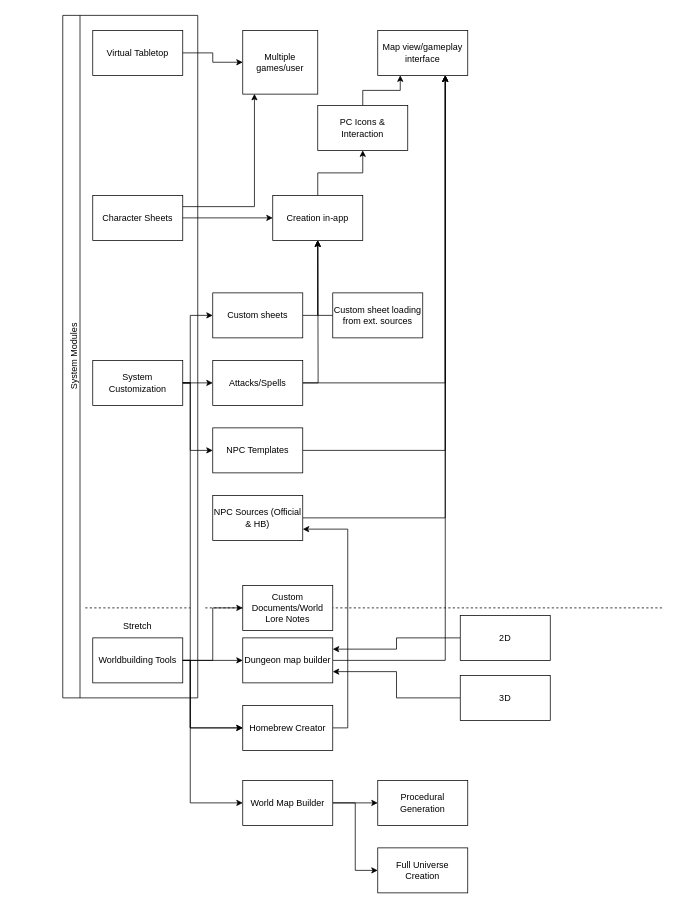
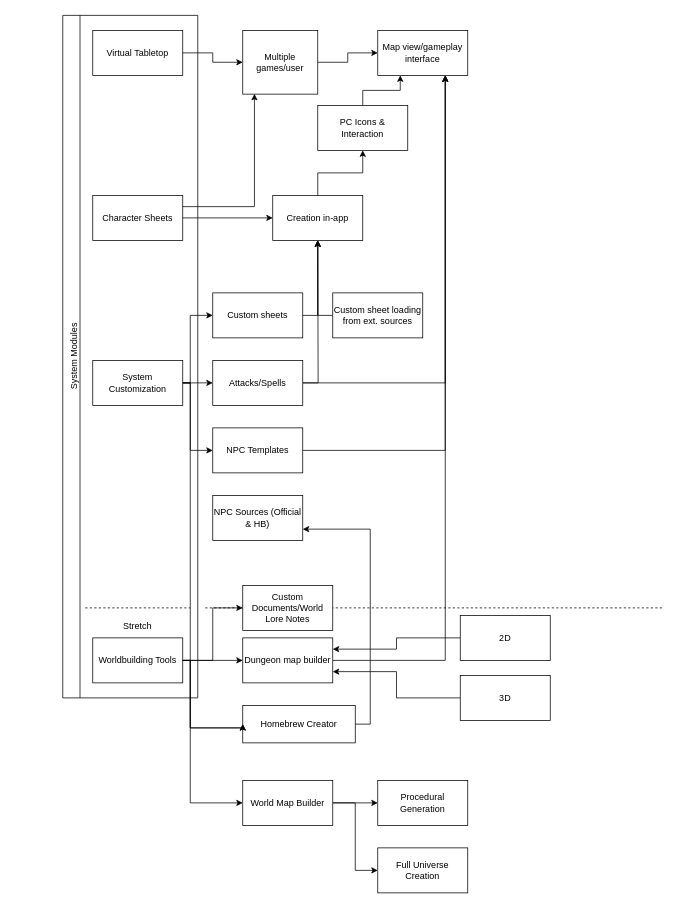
+ <mxCell id="11" style="edgeStyle=orthogonalEdgeStyle;rounded=0;orthogonalLoop=1;jettySize=auto;html=1;exitX=1;exitY=0.5;exitDx=0;exitDy=0;entryX=0;entryY=0.5;entryDx=0;entryDy=0;" edge="1" parent="1" source="12" target="15"><mxGeometry relative="1" as="geometry" /></mxCell>
- <mxCell id="31" style="edgeStyle=orthogonalEdgeStyle;rounded=0;orthogonalLoop=1;jettySize=auto;html=1;exitX=1;exitY=0.5;exitDx=0;exitDy=0;entryX=0.75;entryY=1;entryDx=0;entryDy=0;" edge="1" parent="1" source="32" target="15"><mxGeometry relative="1" as="geometry" /></mxCell>
- <mxCell id="39" value="Homebrew Creator" style="rounded=0;whiteSpace=wrap;html=1;" vertex="1" parent="1"><mxGeometry x="323" y="940" width="120" height="60" as="geometry" /></mxCell>
+ <mxCell id="39" value="Homebrew Creator" style="rounded=0;whiteSpace=wrap;html=1;" vertex="1" parent="1"><mxGeometry x="323" y="940" width="150" height="50" as="geometry" /></mxCell>
